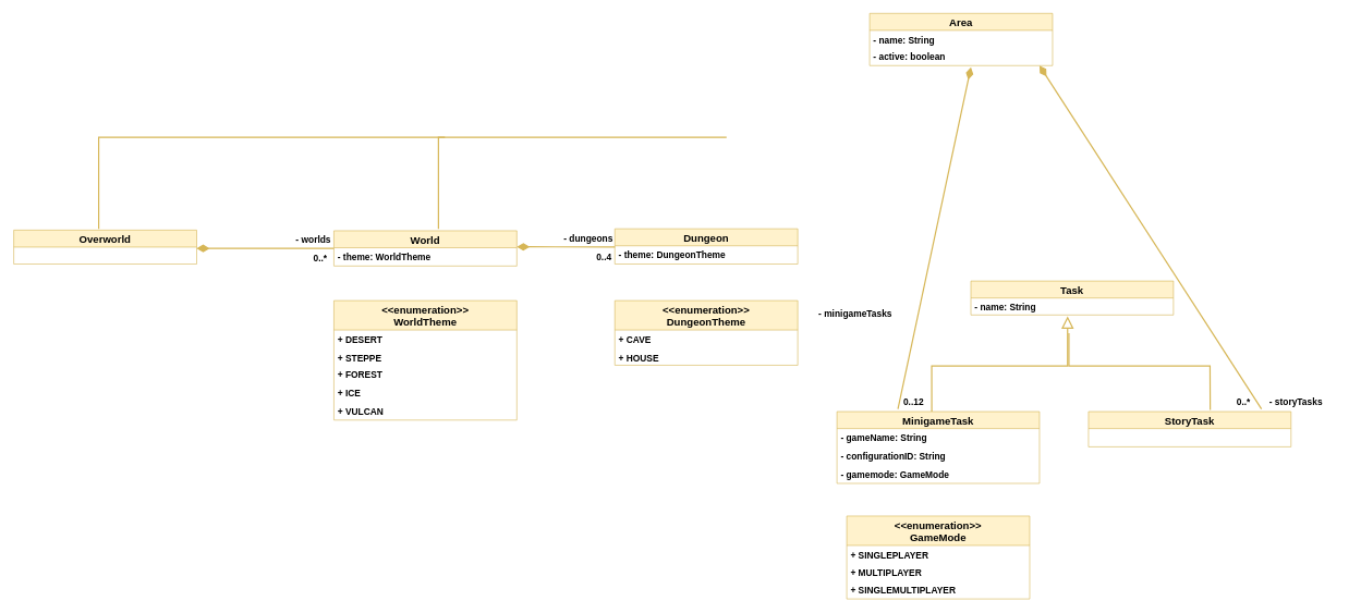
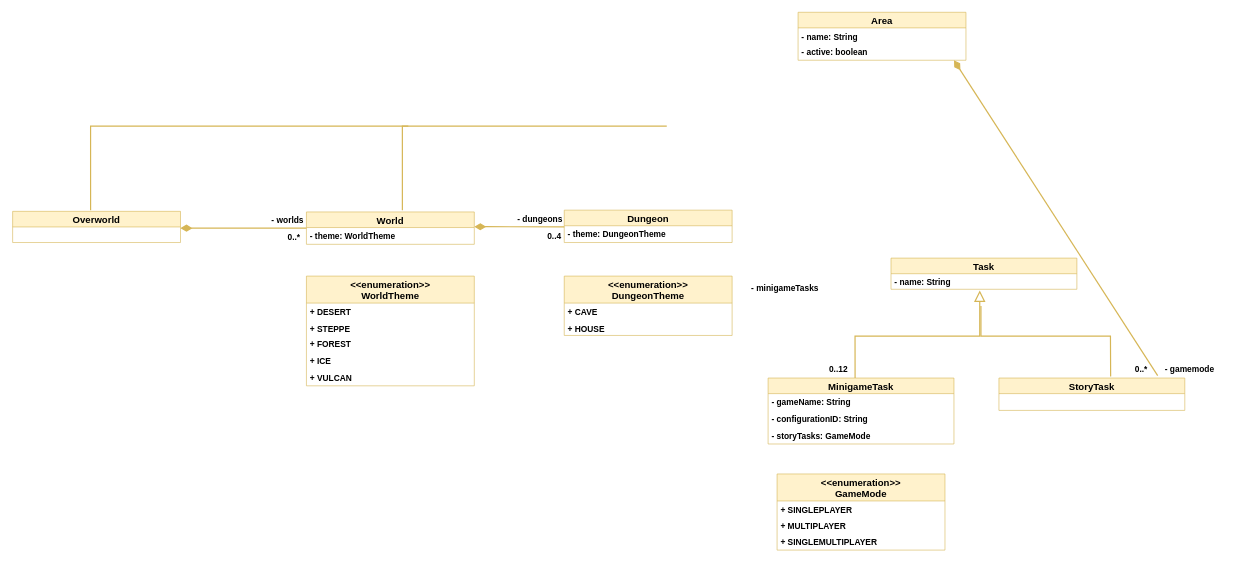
- <mxCell id="16" value="" style="endArrow=none;html=1;endSize=12;startArrow=diamondThin;startSize=14;startFill=1;strokeWidth=2;fontSize=14;fillColor=#fff2cc;strokeColor=#d6b656;endFill=0;fontStyle=1;rounded=0;exitX=0.554;exitY=1.084;exitDx=0;exitDy=0;exitPerimeter=0;entryX=0.301;entryY=-0.037;entryDx=0;entryDy=0;entryPerimeter=0;" parent="1" source="39" target="19" edge="1"><mxGeometry relative="1" as="geometry"><mxPoint x="1672" y="340" as="sourcePoint" /><mxPoint x="1370" y="620" as="targetPoint" /><Array as="points" /></mxGeometry></mxCell>
- <mxCell id="44" value="&lt;span style=&quot;color: rgb(0 , 0 , 0) ; font-family: &amp;#34;helvetica&amp;#34; ; font-size: 14px ; font-style: normal ; font-weight: 700 ; letter-spacing: normal ; text-align: right ; text-indent: 0px ; text-transform: none ; word-spacing: 0px ; background-color: rgb(255 , 255 , 255) ; display: inline ; float: none&quot;&gt;- storyTasks&lt;/span&gt;" style="text;whiteSpace=wrap;html=1;" parent="1" vertex="1"><mxGeometry x="1940" y="600" width="120" height="30" as="geometry" /></mxCell>
+ <mxCell id="44" value="&lt;span style=&quot;color: rgb(0 , 0 , 0) ; font-family: &amp;#34;helvetica&amp;#34; ; font-size: 14px ; font-style: normal ; font-weight: 700 ; letter-spacing: normal ; text-align: right ; text-indent: 0px ; text-transform: none ; word-spacing: 0px ; background-color: rgb(255 , 255 , 255) ; display: inline ; float: none&quot;&gt;- gamemode&lt;/span&gt;" style="text;whiteSpace=wrap;html=1;" parent="1" vertex="1"><mxGeometry x="1940" y="600" width="120" height="30" as="geometry" /></mxCell>
- <mxCell id="22" value="- gamemode: GameMode" style="text;strokeColor=none;fillColor=none;align=left;verticalAlign=top;spacingLeft=4;spacingRight=4;overflow=hidden;rotatable=0;points=[[0,0.5],[1,0.5]];portConstraint=eastwest;fontStyle=1;fontSize=14;" parent="19" vertex="1"><mxGeometry y="82" width="310" height="28" as="geometry" /></mxCell>
+ <mxCell id="22" value="- storyTasks: GameMode" style="text;strokeColor=none;fillColor=none;align=left;verticalAlign=top;spacingLeft=4;spacingRight=4;overflow=hidden;rotatable=0;points=[[0,0.5],[1,0.5]];portConstraint=eastwest;fontStyle=1;fontSize=14;" parent="19" vertex="1"><mxGeometry y="82" width="310" height="28" as="geometry" /></mxCell>
